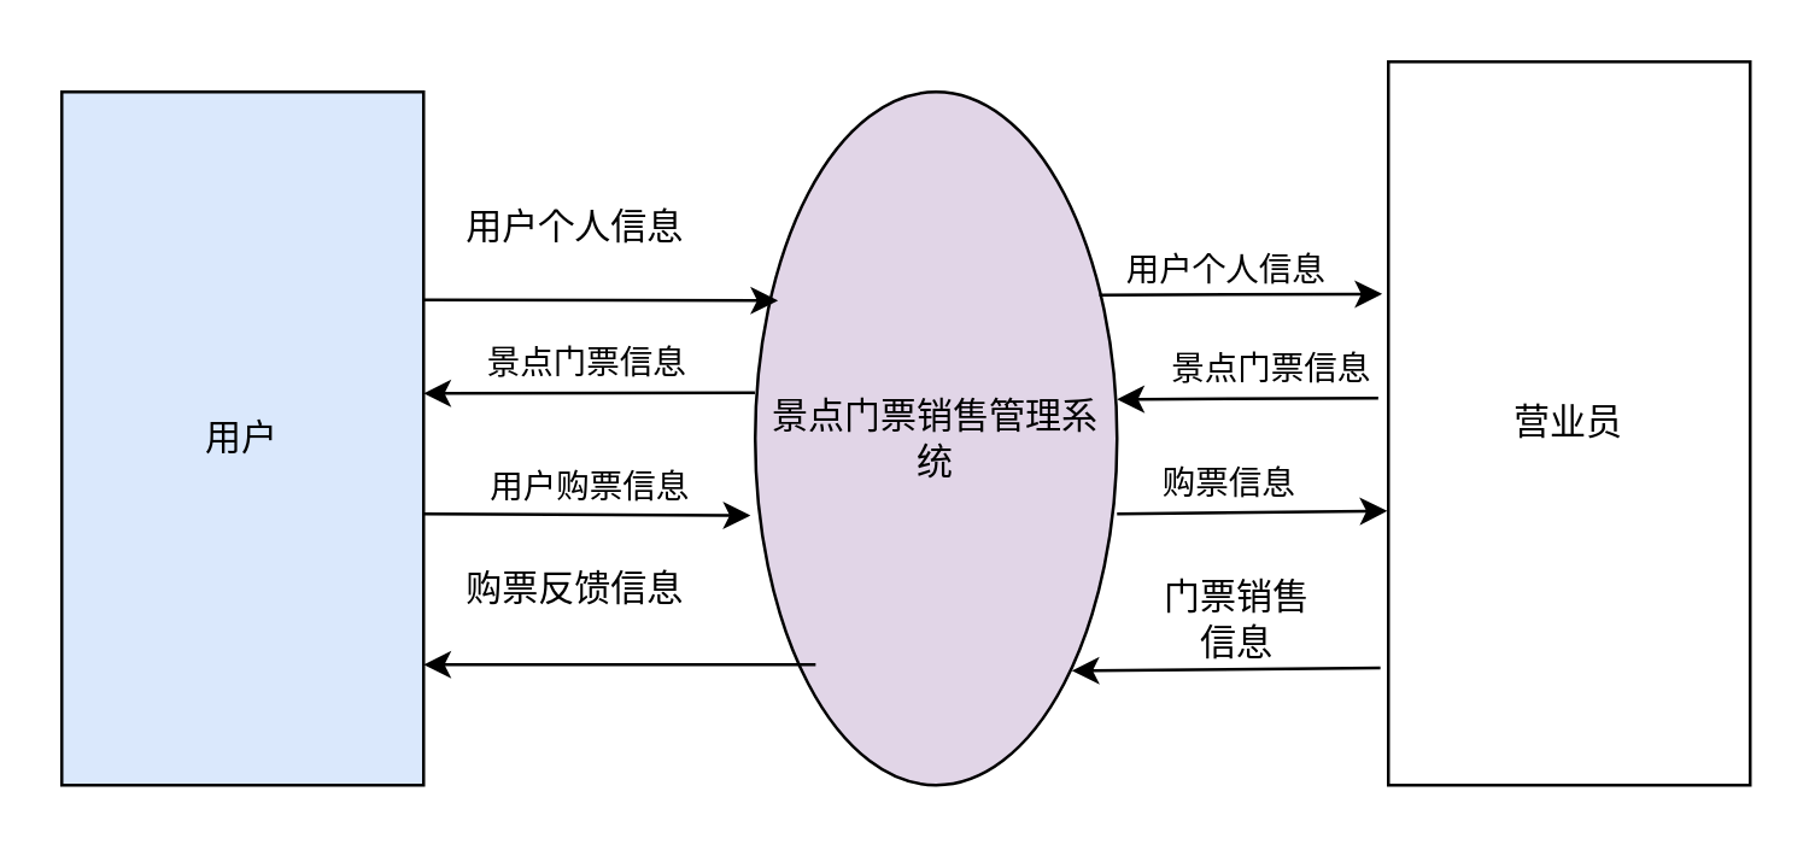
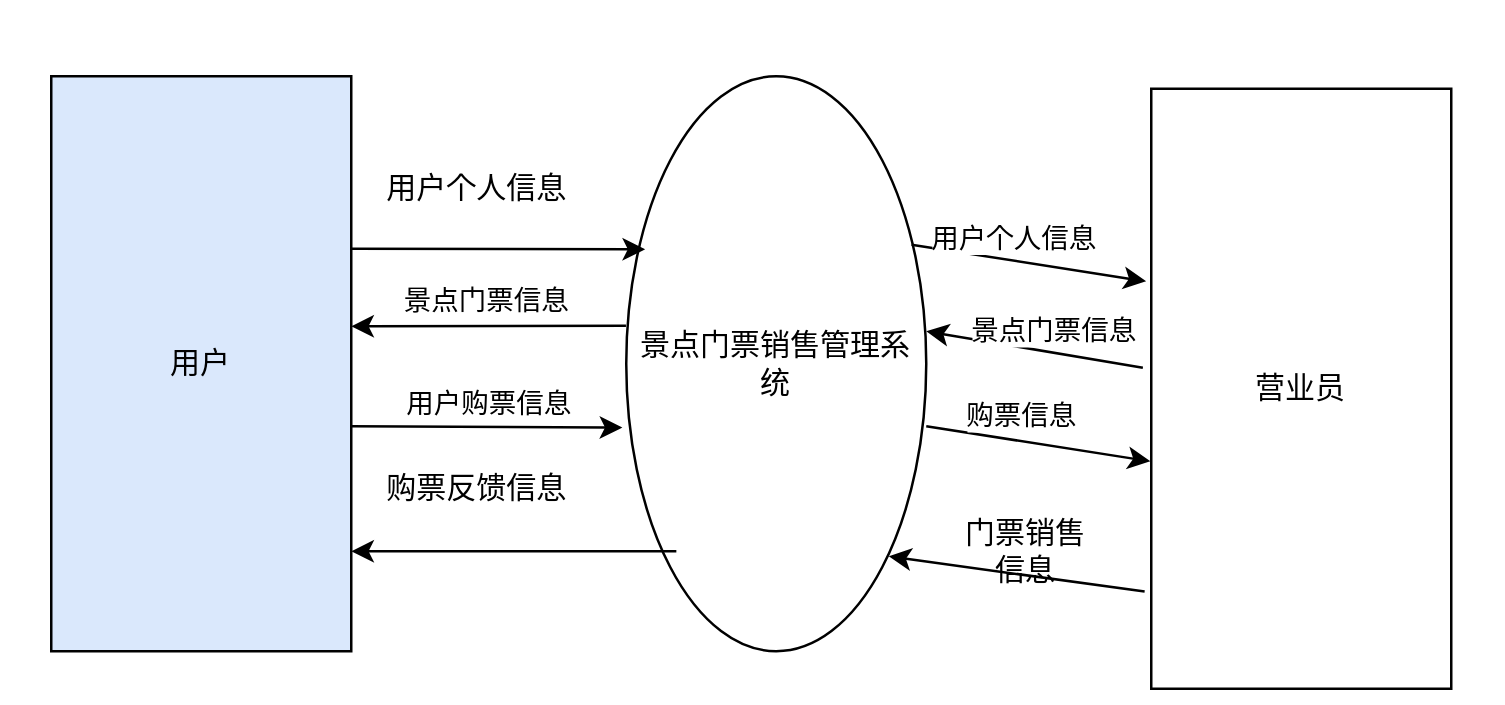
- <mxCell id="4" value="营业员" style="rounded=0;whiteSpace=wrap;html=1;" parent="1" vertex="1"><mxGeometry x="460" y="20" width="120" height="240" as="geometry" /></mxCell>
+ <mxCell id="4" value="营业员" style="rounded=0;whiteSpace=wrap;html=1;" parent="1" vertex="1"><mxGeometry x="460" y="35" width="120" height="240" as="geometry" /></mxCell>
- <mxCell id="3" value="景点门票销售管理系统" style="ellipse;whiteSpace=wrap;html=1;fillColor=#e1d5e7;" parent="1" vertex="1"><mxGeometry x="250" y="30" width="120" height="230" as="geometry" /></mxCell>
+ <mxCell id="3" value="景点门票销售管理系统" style="ellipse;whiteSpace=wrap;html=1;" parent="1" vertex="1"><mxGeometry x="250" y="30" width="120" height="230" as="geometry" /></mxCell>
- <mxCell id="20" value="门票销售信息" style="text;html=1;strokeColor=none;fillColor=none;align=center;verticalAlign=middle;whiteSpace=wrap;rounded=0;" vertex="1" parent="1"><mxGeometry x="380" y="190" width="60" height="30" as="geometry" /></mxCell>
+ <mxCell id="20" value="门票销售信息" style="text;html=1;strokeColor=none;fillColor=none;align=center;verticalAlign=middle;whiteSpace=wrap;rounded=0;" vertex="1" parent="1"><mxGeometry x="380" y="205" width="60" height="30" as="geometry" /></mxCell>
